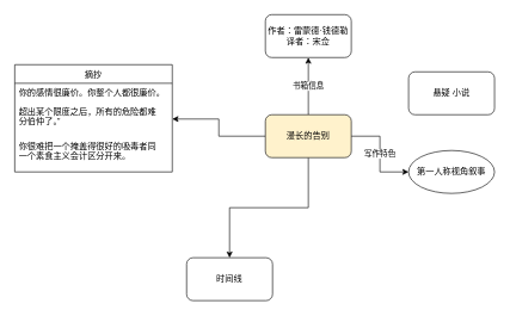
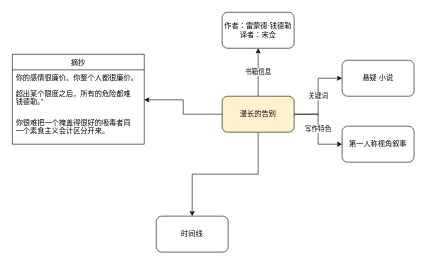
- <mxCell id="14" value="超出某个限度之后，所有的危险都难&#10;分伯仲了。”" style="text;strokeColor=none;fillColor=none;align=left;verticalAlign=top;spacingLeft=4;spacingRight=4;overflow=hidden;rotatable=0;points=[[0,0.5],[1,0.5]];portConstraint=eastwest;" parent="12" vertex="1"><mxGeometry y="52" width="220" height="48" as="geometry" /></mxCell>
+ <mxCell id="14" value="超出某个限度之后，所有的危险都难&#10;钱德勒。”" style="text;strokeColor=none;fillColor=none;align=left;verticalAlign=top;spacingLeft=4;spacingRight=4;overflow=hidden;rotatable=0;points=[[0,0.5],[1,0.5]];portConstraint=eastwest;" parent="12" vertex="1"><mxGeometry y="52" width="220" height="48" as="geometry" /></mxCell>
+ <mxCell id="5" value="关键词" style="edgeStyle=orthogonalEdgeStyle;rounded=0;orthogonalLoop=1;jettySize=auto;html=1;" parent="1" source="7" target="11" edge="1"><mxGeometry relative="1" as="geometry" /></mxCell>
- <mxCell id="10" value="第一人称视角叙事" style="ellipse;whiteSpace=wrap;html=1;" parent="1" vertex="1"><mxGeometry x="570" y="210" width="120" height="60" as="geometry" /></mxCell>
+ <mxCell id="10" value="第一人称视角叙事" style="rounded=1;whiteSpace=wrap;html=1;" parent="1" vertex="1"><mxGeometry x="570" y="210" width="120" height="60" as="geometry" /></mxCell>
